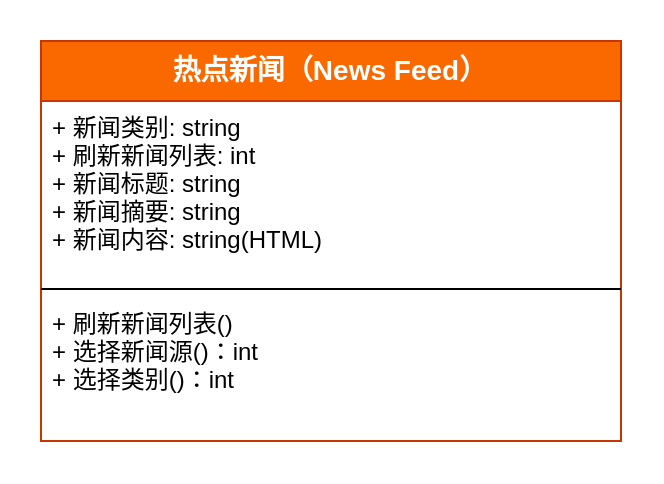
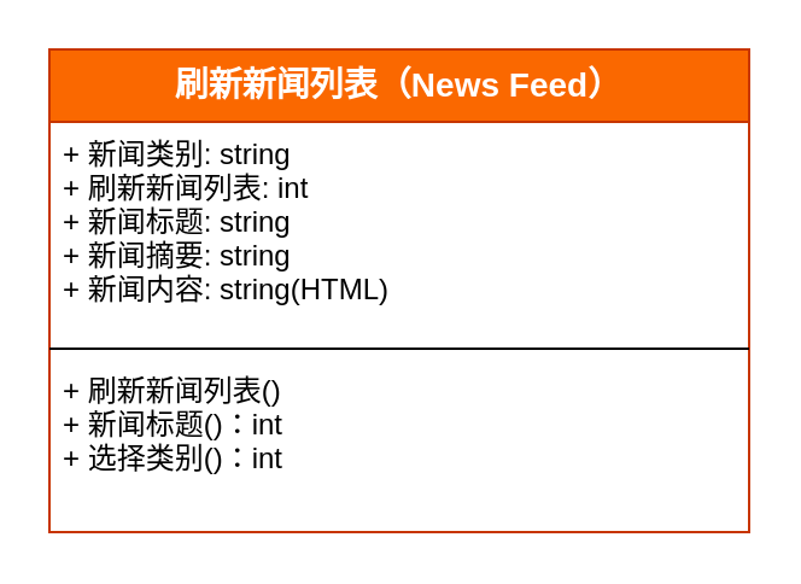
- <mxCell id="2" value="热点新闻（News Feed）" style="swimlane;fontStyle=1;align=center;verticalAlign=top;childLayout=stackLayout;horizontal=1;startSize=30;horizontalStack=0;resizeParent=1;resizeParentMax=0;resizeLast=0;collapsible=1;marginBottom=0;fontSize=14;fillColor=#fa6800;strokeColor=#C73500;fontColor=#ffffff;" parent="1" vertex="1"><mxGeometry x="20" y="20" width="290" height="200" as="geometry" /></mxCell>
+ <mxCell id="2" value="刷新新闻列表（News Feed）" style="swimlane;fontStyle=1;align=center;verticalAlign=top;childLayout=stackLayout;horizontal=1;startSize=30;horizontalStack=0;resizeParent=1;resizeParentMax=0;resizeLast=0;collapsible=1;marginBottom=0;fontSize=14;fillColor=#fa6800;strokeColor=#C73500;fontColor=#ffffff;" parent="1" vertex="1"><mxGeometry x="20" y="20" width="290" height="200" as="geometry" /></mxCell>
- <mxCell id="5" value="+ 刷新新闻列表()&#10;+ 选择新闻源()：int&#10;+ 选择类别()：int" style="text;strokeColor=none;fillColor=none;align=left;verticalAlign=top;spacingLeft=4;spacingRight=4;overflow=hidden;rotatable=0;points=[[0,0.5],[1,0.5]];portConstraint=eastwest;" parent="2" vertex="1"><mxGeometry y="128" width="290" height="72" as="geometry" /></mxCell>
+ <mxCell id="5" value="+ 刷新新闻列表()&#10;+ 新闻标题()：int&#10;+ 选择类别()：int" style="text;strokeColor=none;fillColor=none;align=left;verticalAlign=top;spacingLeft=4;spacingRight=4;overflow=hidden;rotatable=0;points=[[0,0.5],[1,0.5]];portConstraint=eastwest;" parent="2" vertex="1"><mxGeometry y="128" width="290" height="72" as="geometry" /></mxCell>
